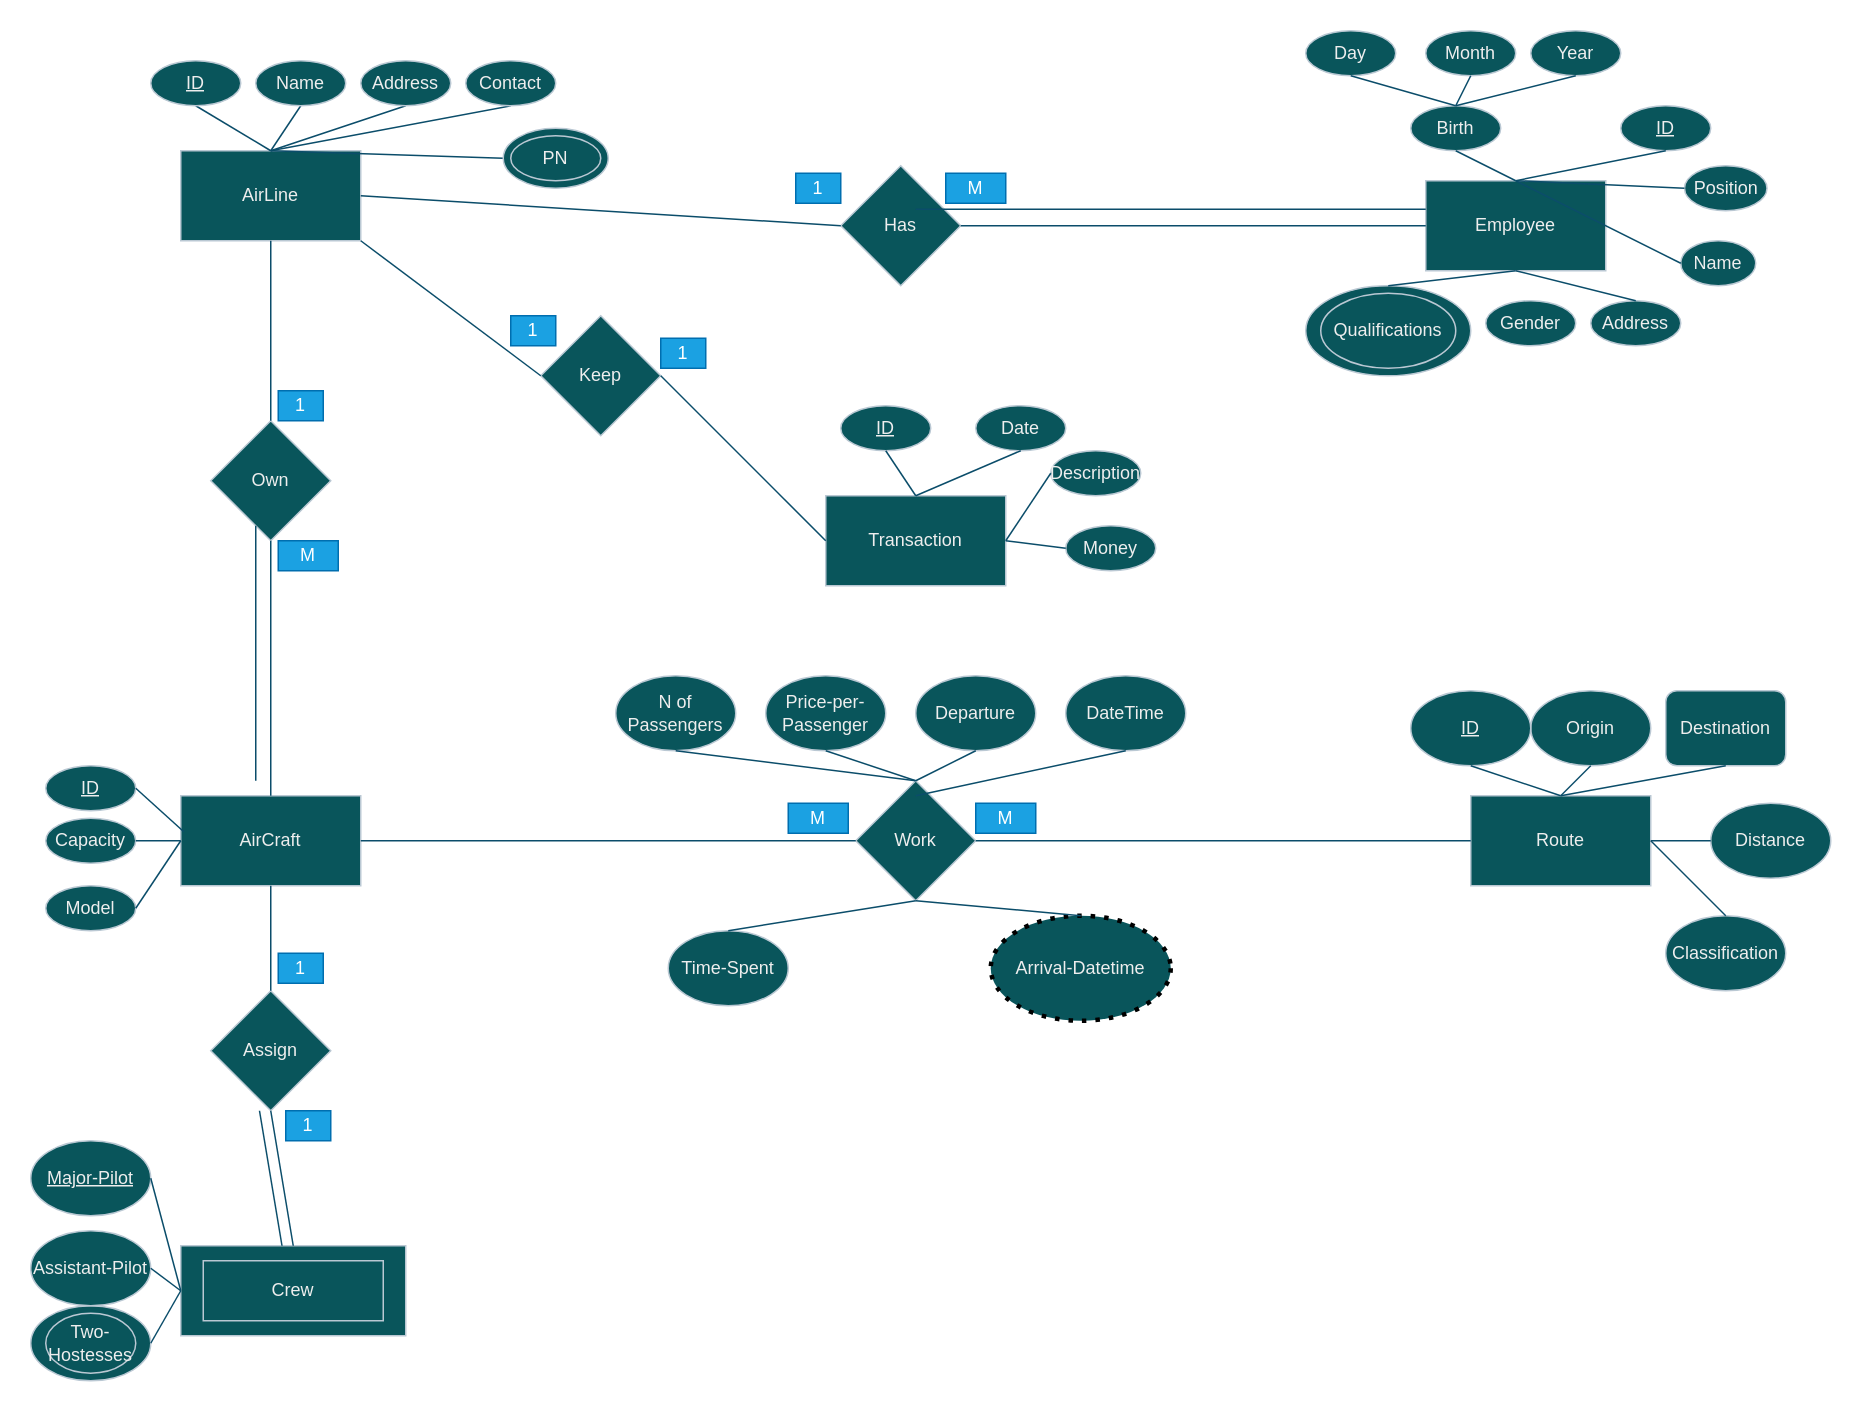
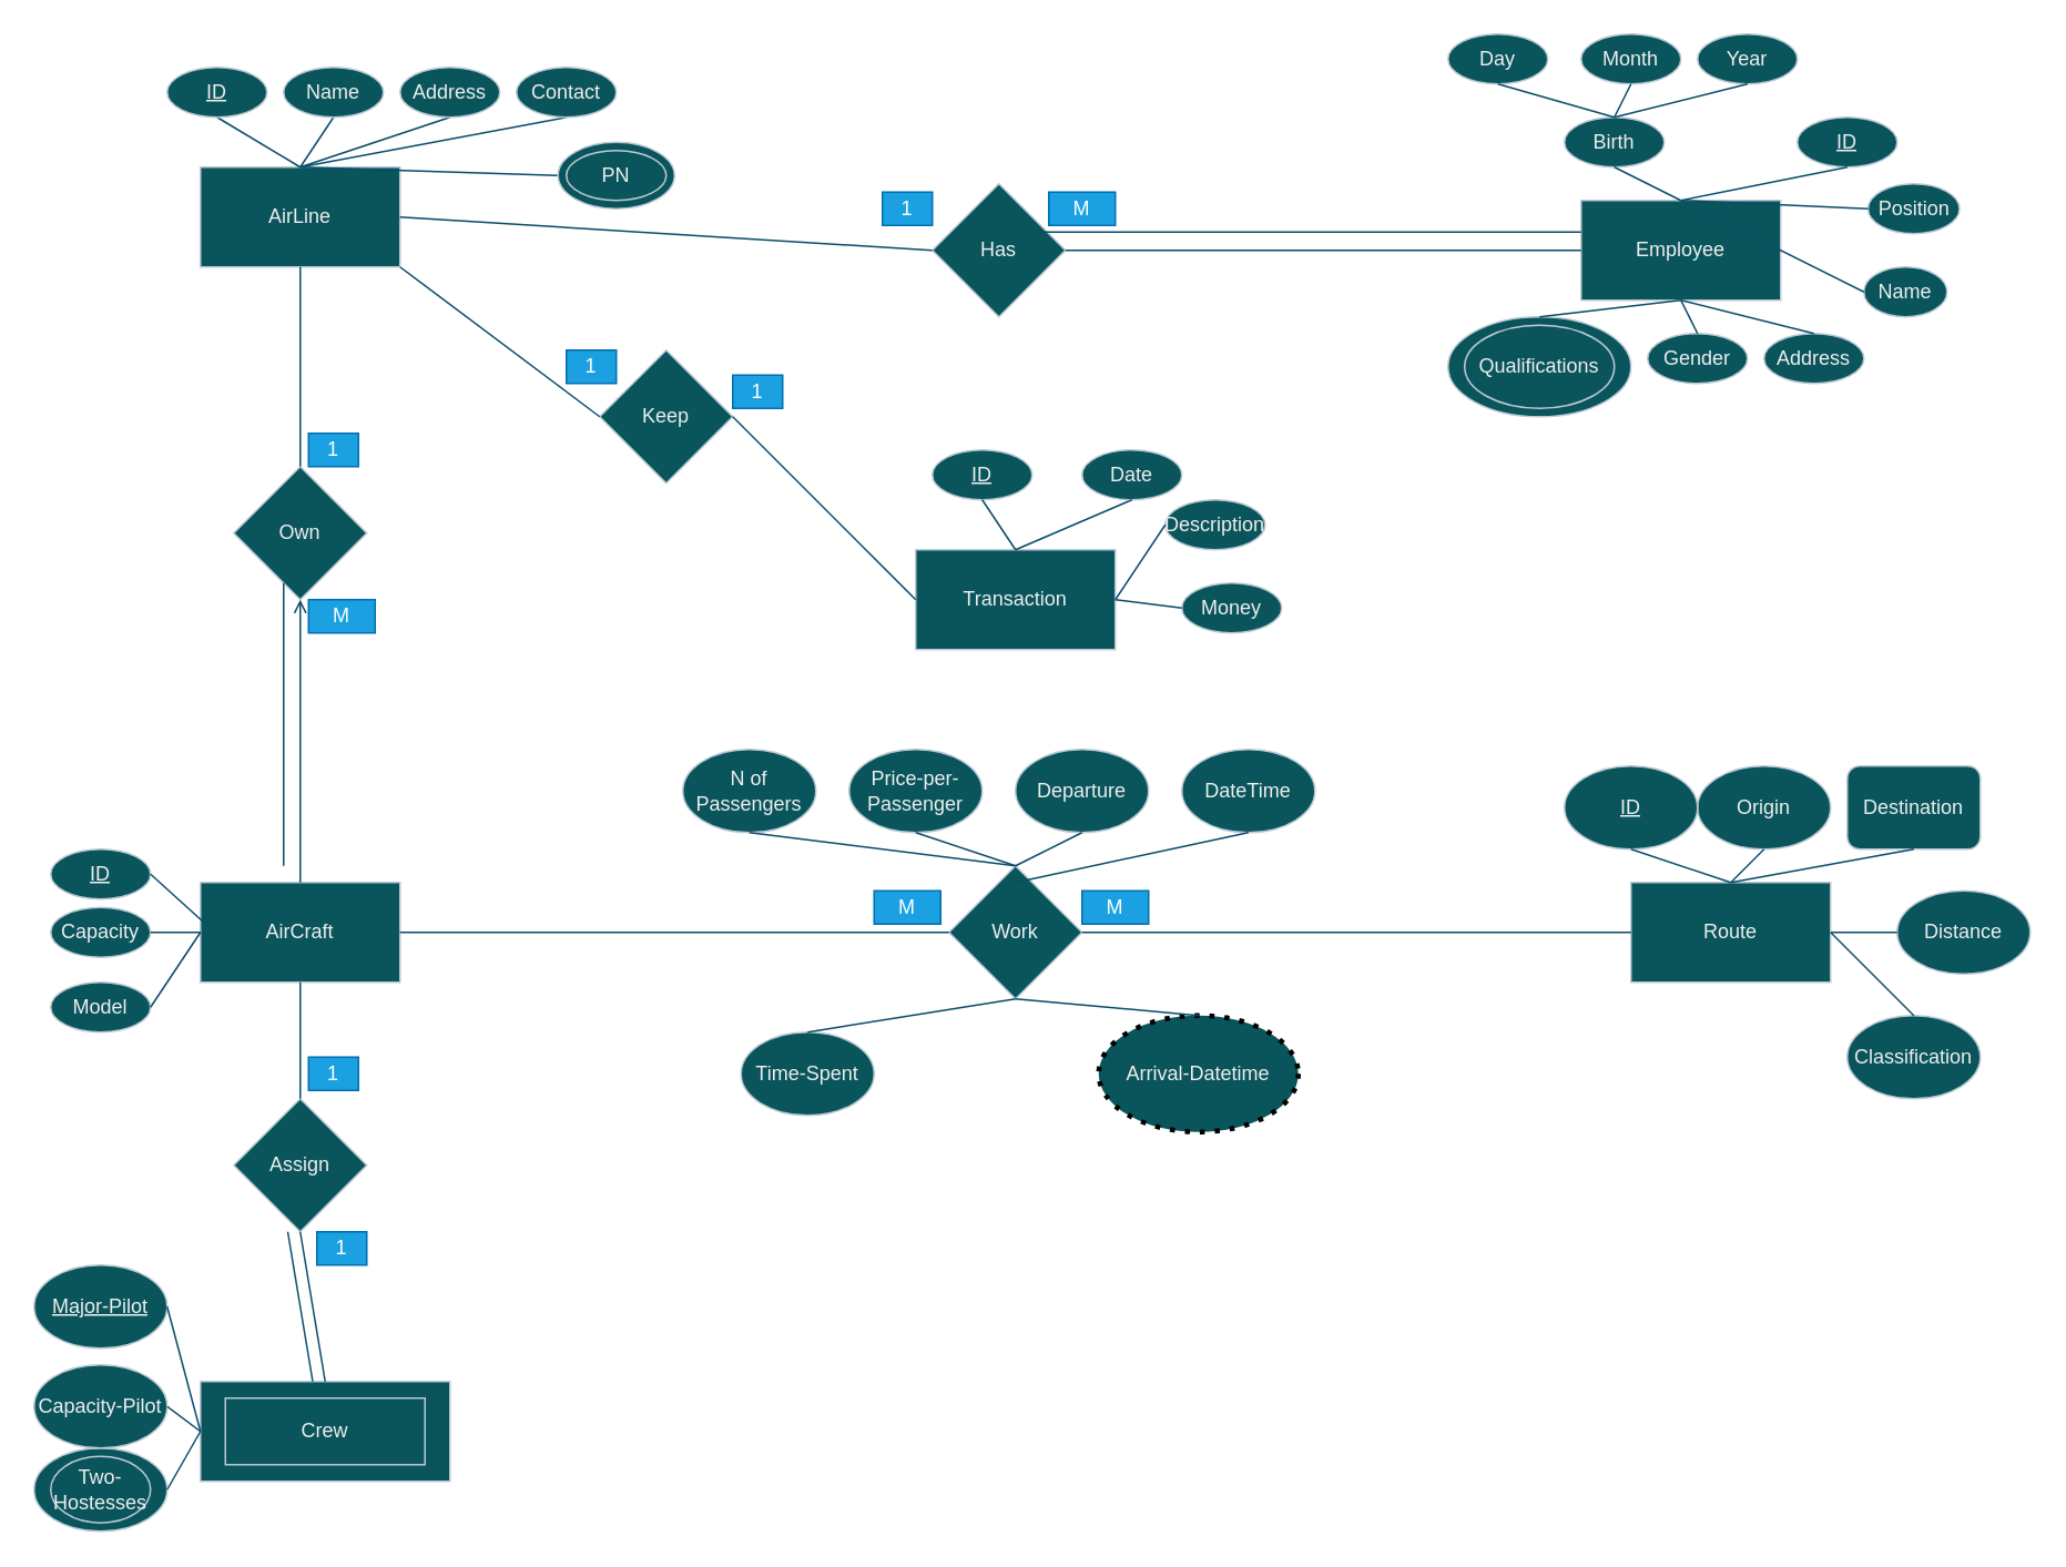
+ <mxCell id="47" value="" style="endArrow=none;html=1;rounded=0;strokeColor=#0B4D6A;entryX=0.5;entryY=1;entryDx=0;entryDy=0;exitX=0.5;exitY=0;exitDx=0;exitDy=0;" edge="1" parent="1" source="41" target="5"><mxGeometry width="50" height="50" relative="1" as="geometry"><mxPoint x="500" y="500" as="sourcePoint" /><mxPoint x="550" y="450" as="targetPoint" /></mxGeometry></mxCell>
- <mxCell id="18" value="" style="endArrow=none;html=1;rounded=0;strokeColor=#0B4D6A;entryX=0.5;entryY=1;entryDx=0;entryDy=0;exitX=0.5;exitY=0;exitDx=0;exitDy=0;" edge="1" parent="1" source="4" target="10"><mxGeometry width="50" height="50" relative="1" as="geometry"><mxPoint x="500" y="500" as="sourcePoint" /><mxPoint x="550" y="450" as="targetPoint" /></mxGeometry></mxCell>
+ <mxCell id="18" value="" style="endArrow=open;html=1;rounded=0;strokeColor=#0B4D6A;entryX=0.5;entryY=1;entryDx=0;entryDy=0;exitX=0.5;exitY=0;exitDx=0;exitDy=0;" edge="1" parent="1" source="4" target="10"><mxGeometry width="50" height="50" relative="1" as="geometry"><mxPoint x="500" y="500" as="sourcePoint" /><mxPoint x="550" y="450" as="targetPoint" /></mxGeometry></mxCell>
- <mxCell id="84" value="Assistant-Pilot" style="ellipse;whiteSpace=wrap;html=1;strokeColor=#BAC8D3;fontColor=#EEEEEE;fillColor=#09555B;" vertex="1" parent="1"><mxGeometry x="20" y="820" width="80" height="50" as="geometry" /></mxCell>
+ <mxCell id="84" value="Capacity-Pilot" style="ellipse;whiteSpace=wrap;html=1;strokeColor=#BAC8D3;fontColor=#EEEEEE;fillColor=#09555B;" vertex="1" parent="1"><mxGeometry x="20" y="820" width="80" height="50" as="geometry" /></mxCell>
